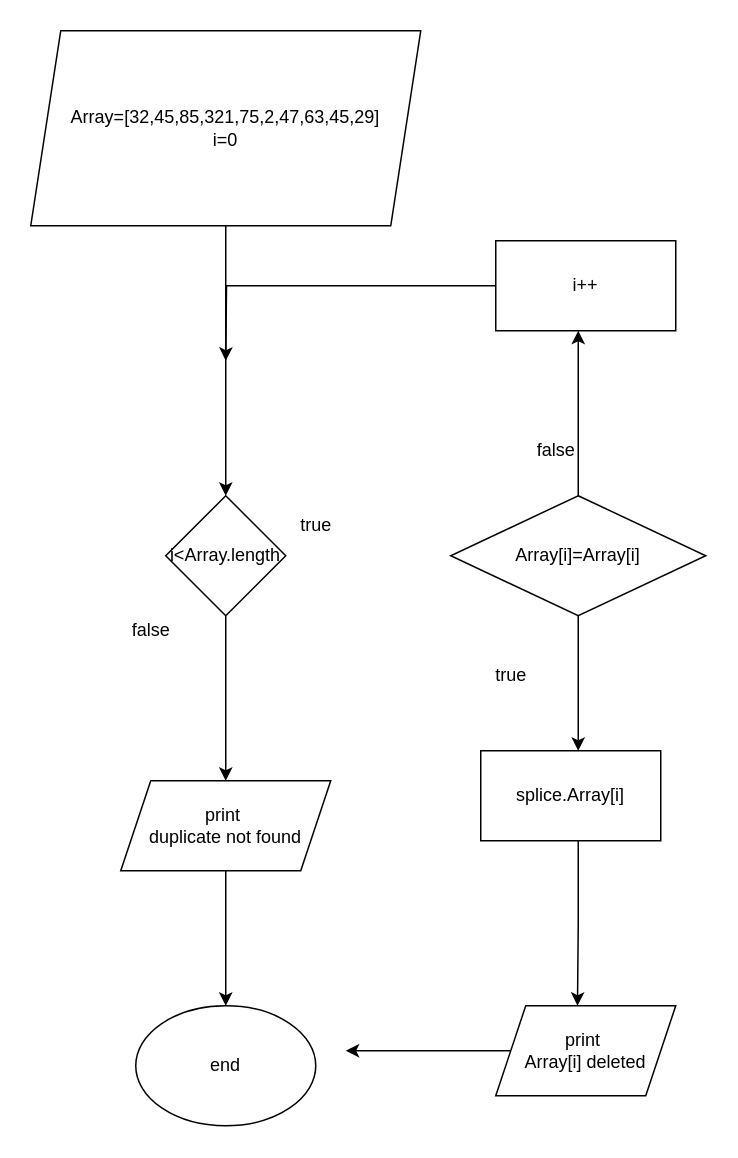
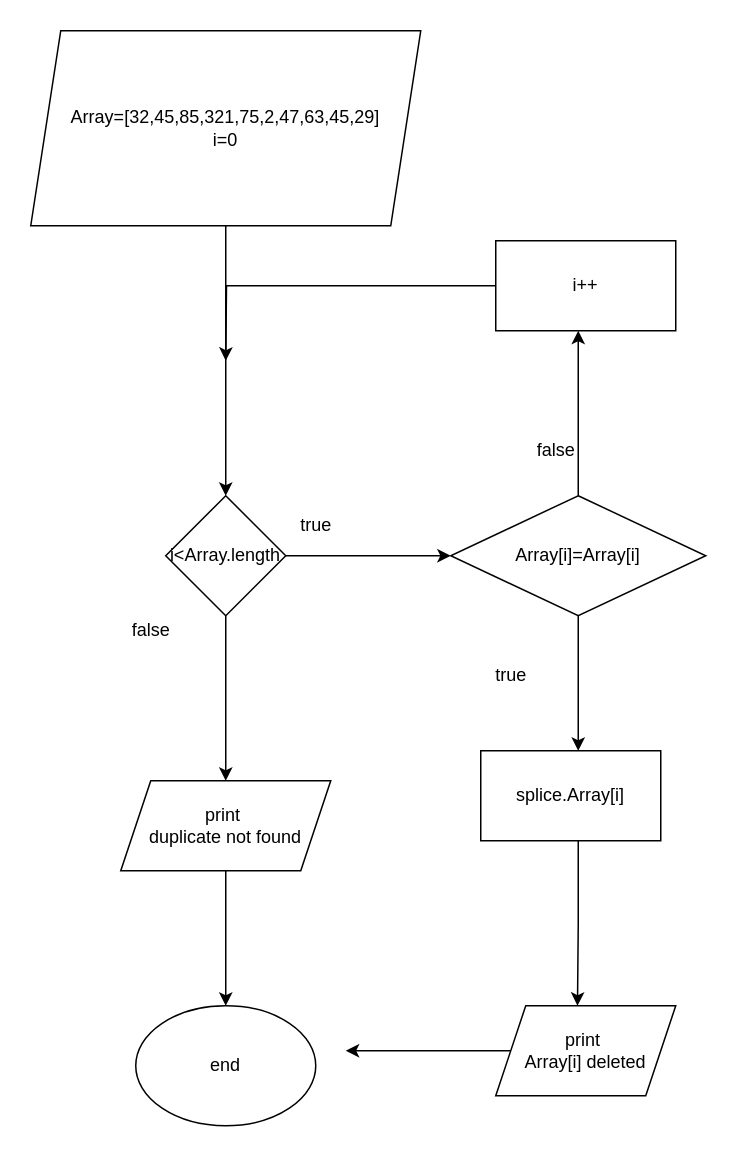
+ <mxCell id="4" value="" style="edgeStyle=orthogonalEdgeStyle;rounded=0;orthogonalLoop=1;jettySize=auto;html=1;" edge="1" parent="1" source="6" target="9"><mxGeometry relative="1" as="geometry" /></mxCell>
